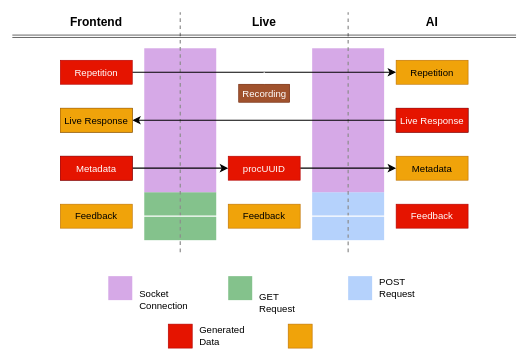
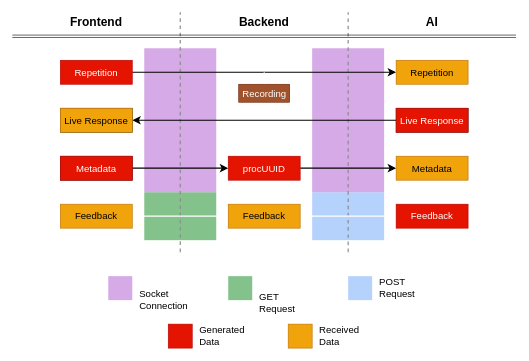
- <mxCell id="10" value="Live" style="text;html=1;strokeColor=none;fillColor=none;align=center;verticalAlign=middle;whiteSpace=wrap;rounded=0;fontSize=20;fontStyle=1" vertex="1" parent="1"><mxGeometry x="300" y="20" width="280" height="30" as="geometry" /></mxCell>
+ <mxCell id="10" value="Backend" style="text;html=1;strokeColor=none;fillColor=none;align=center;verticalAlign=middle;whiteSpace=wrap;rounded=0;fontSize=20;fontStyle=1" vertex="1" parent="1"><mxGeometry x="300" y="20" width="280" height="30" as="geometry" /></mxCell>
+ <mxCell id="40" value="Received&lt;br&gt;Data" style="text;html=1;strokeColor=none;fillColor=none;align=left;verticalAlign=middle;whiteSpace=wrap;rounded=0;fontSize=16;" vertex="1" parent="1"><mxGeometry x="530" y="540" width="110" height="40" as="geometry" /></mxCell>
